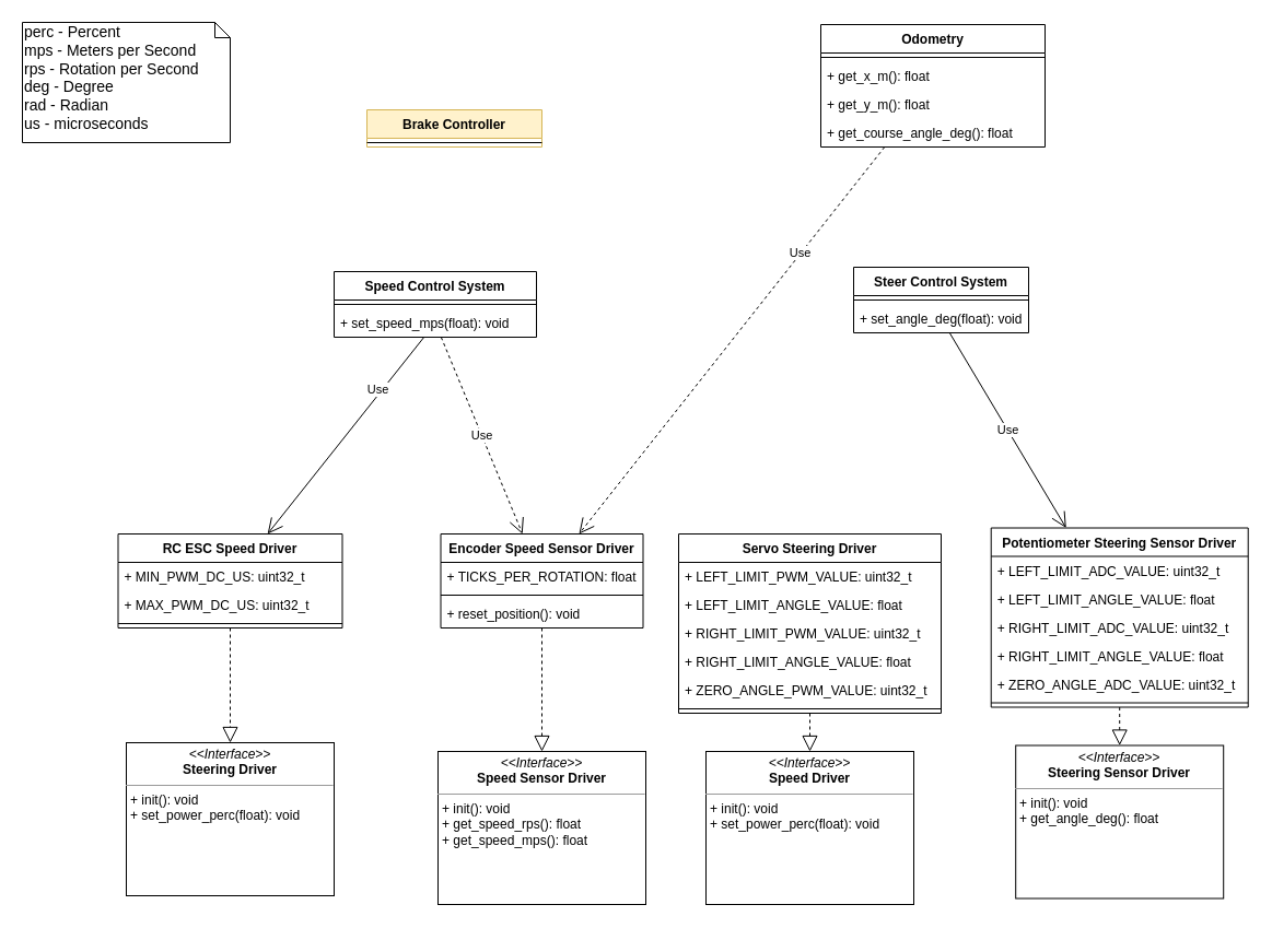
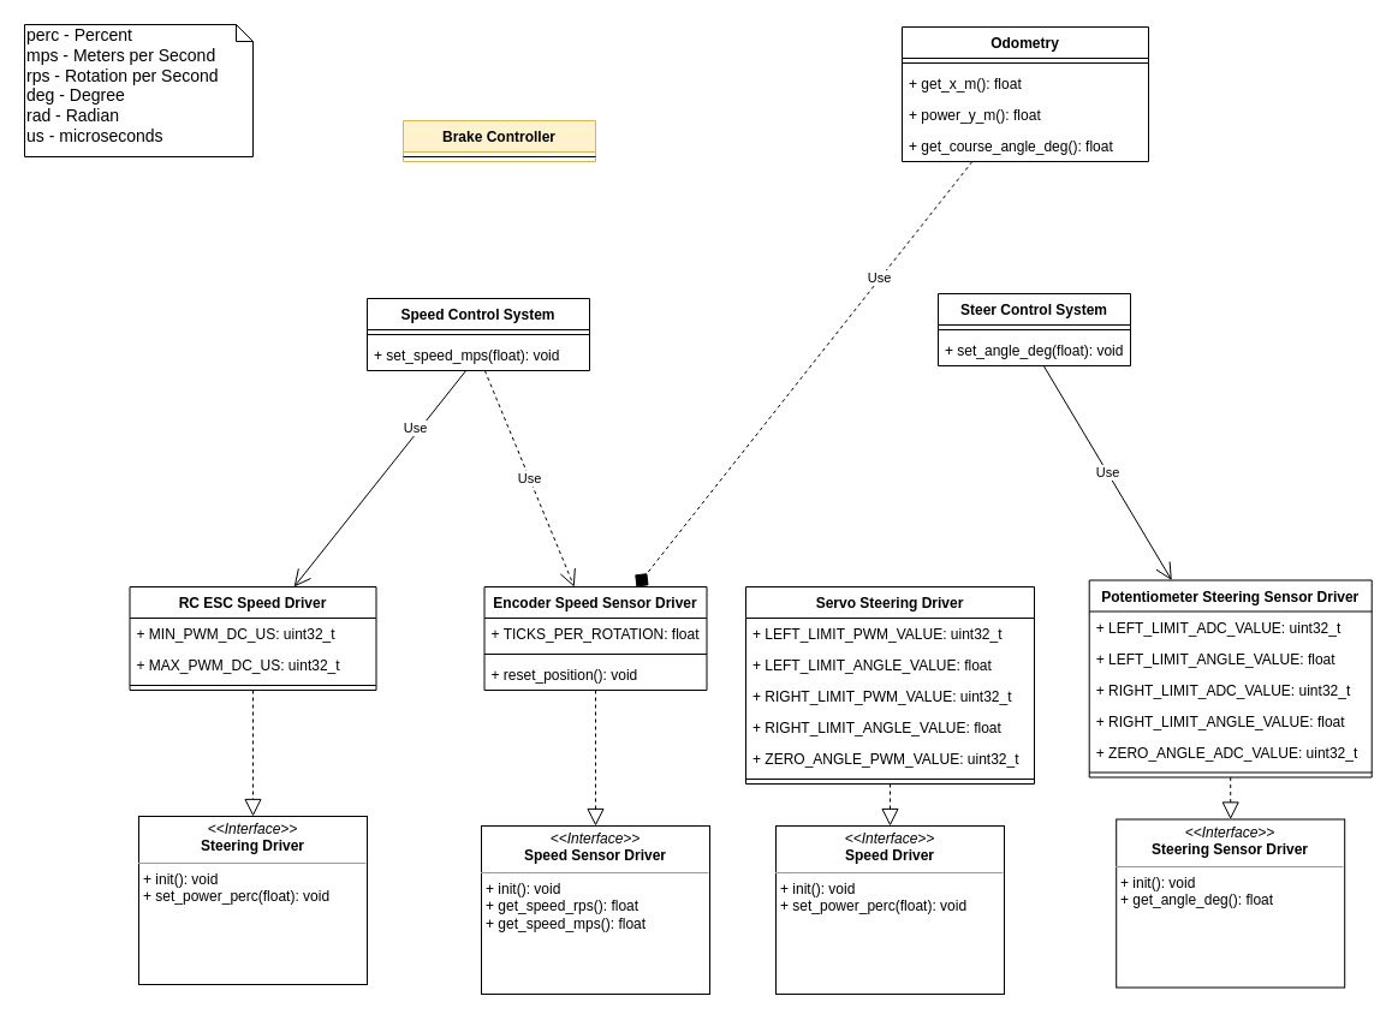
- <mxCell id="5" value="+ get_y_m(): float" style="text;strokeColor=none;fillColor=none;align=left;verticalAlign=top;spacingLeft=4;spacingRight=4;overflow=hidden;rotatable=0;points=[[0,0.5],[1,0.5]];portConstraint=eastwest;" vertex="1" parent="2"><mxGeometry y="60" width="205" height="26" as="geometry" /></mxCell>
+ <mxCell id="5" value="+ power_y_m(): float" style="text;strokeColor=none;fillColor=none;align=left;verticalAlign=top;spacingLeft=4;spacingRight=4;overflow=hidden;rotatable=0;points=[[0,0.5],[1,0.5]];portConstraint=eastwest;" vertex="1" parent="2"><mxGeometry y="60" width="205" height="26" as="geometry" /></mxCell>
- <mxCell id="48" value="Use" style="endArrow=open;endSize=12;dashed=1;html=1;" edge="1" parent="1" source="2" target="19"><mxGeometry x="-0.451" y="-1" width="160" relative="1" as="geometry"><mxPoint x="102.92" y="430" as="sourcePoint" /><mxPoint x="-46.546" y="518" as="targetPoint" /><mxPoint as="offset" /></mxGeometry></mxCell>
+ <mxCell id="48" value="Use" style="endArrow=diamond;endSize=12;dashed=1;html=1;" edge="1" parent="1" source="2" target="19"><mxGeometry x="-0.451" y="-1" width="160" relative="1" as="geometry"><mxPoint x="102.92" y="430" as="sourcePoint" /><mxPoint x="-46.546" y="518" as="targetPoint" /><mxPoint as="offset" /></mxGeometry></mxCell>
